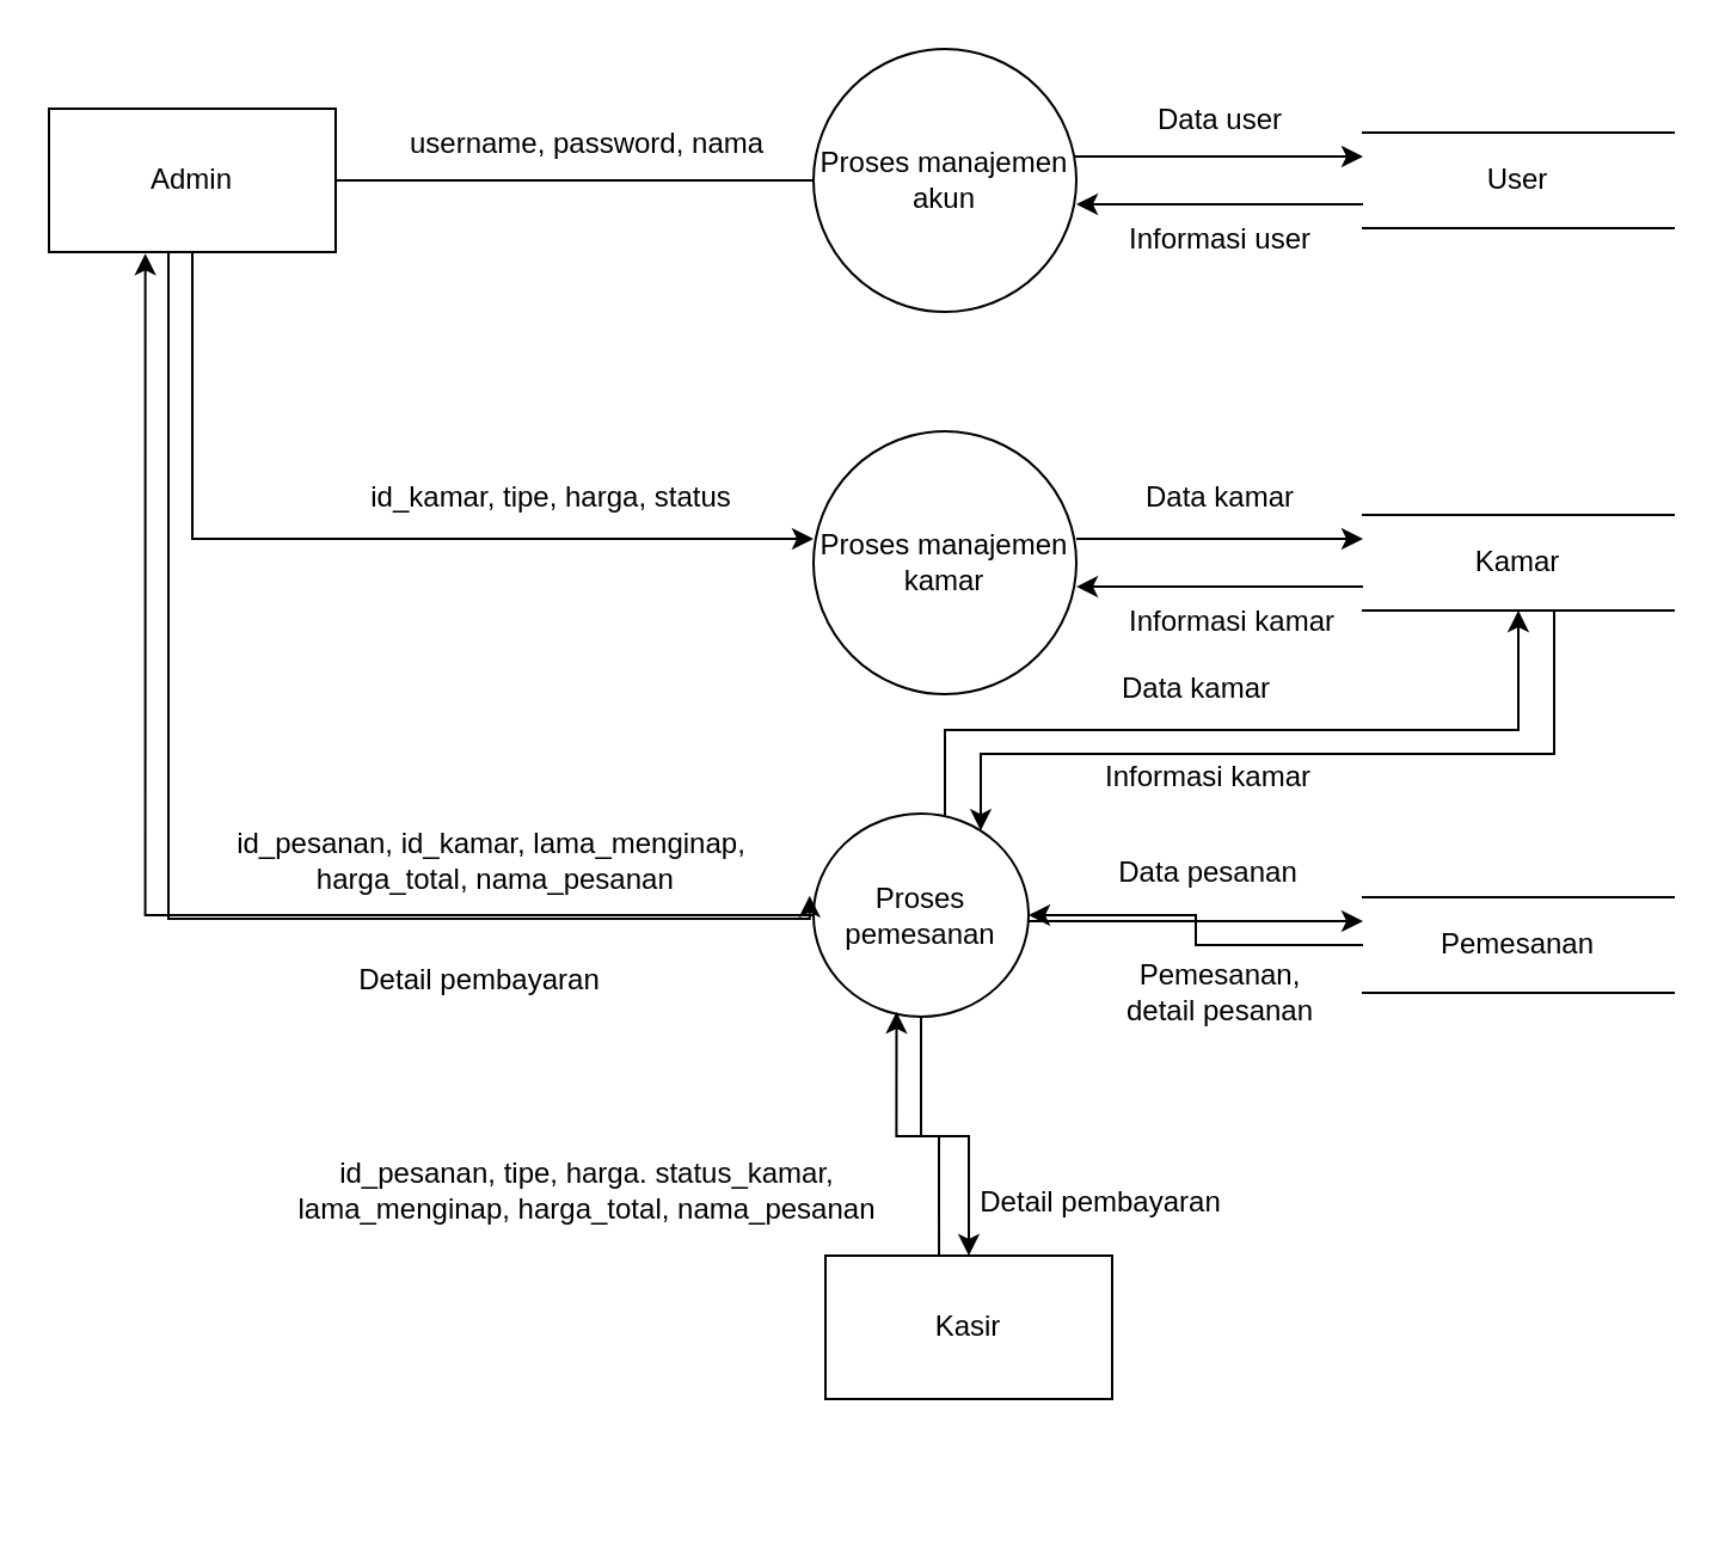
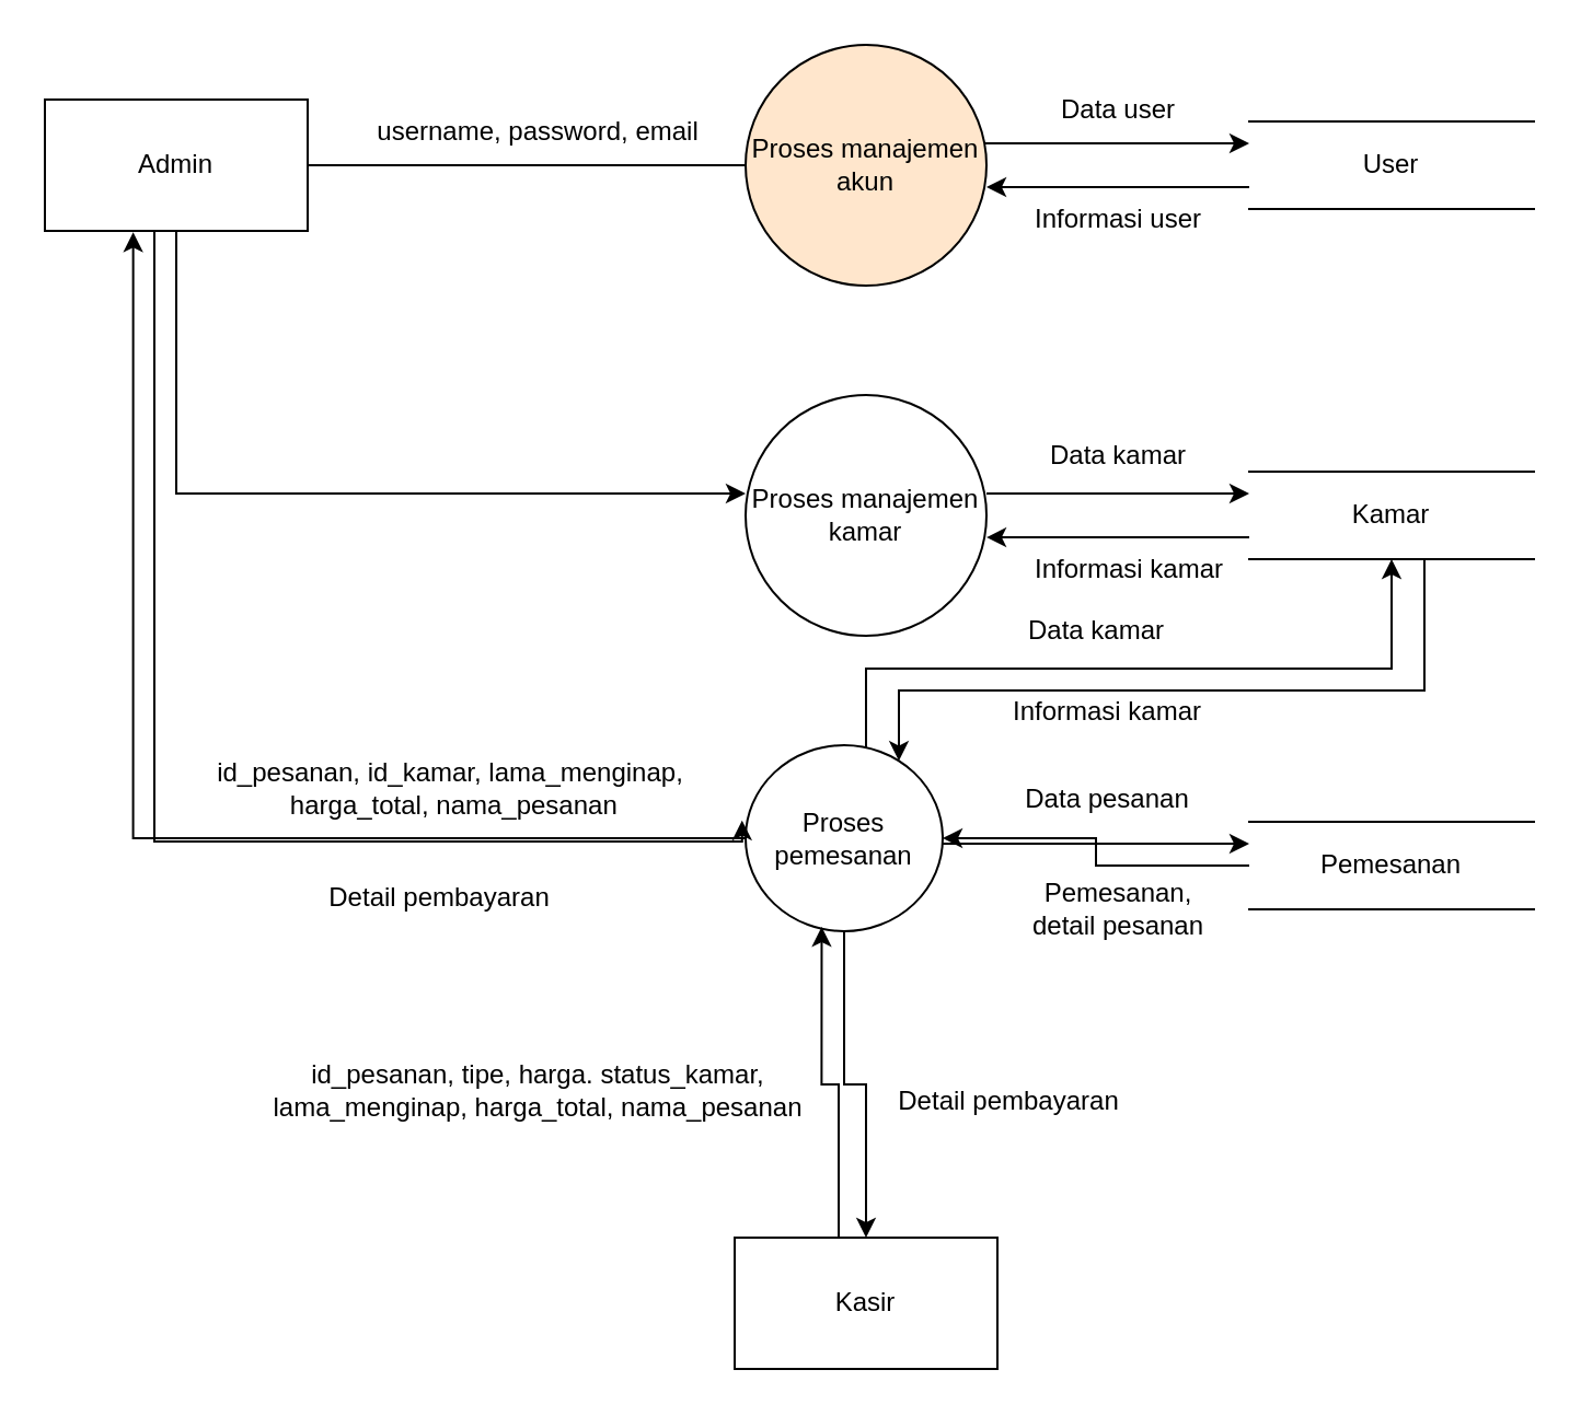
- <mxCell id="9" value="username, password, nama" style="text;html=1;align=center;verticalAlign=middle;resizable=0;points=[];autosize=1;strokeColor=none;fillColor=none;" vertex="1" parent="1"><mxGeometry x="160" y="45" width="170" height="30" as="geometry" /></mxCell>
+ <mxCell id="9" value="username, password, email" style="text;html=1;align=center;verticalAlign=middle;resizable=0;points=[];autosize=1;strokeColor=none;fillColor=none;" vertex="1" parent="1"><mxGeometry x="160" y="45" width="170" height="30" as="geometry" /></mxCell>
- <mxCell id="5" value="Proses manajemen akun" style="ellipse;whiteSpace=wrap;html=1;aspect=fixed;" vertex="1" parent="1"><mxGeometry x="340" y="20" width="110" height="110" as="geometry" /></mxCell>
+ <mxCell id="5" value="Proses manajemen akun" style="ellipse;whiteSpace=wrap;html=1;aspect=fixed;fillColor=#ffe6cc;" vertex="1" parent="1"><mxGeometry x="340" y="20" width="110" height="110" as="geometry" /></mxCell>
- <mxCell id="19" value="id_kamar, tipe, harga, status" style="text;html=1;align=center;verticalAlign=middle;resizable=0;points=[];autosize=1;strokeColor=none;fillColor=none;" vertex="1" parent="1"><mxGeometry x="145" y="193" width="170" height="30" as="geometry" /></mxCell>
- <mxCell id="33" value="Kasir" style="rounded=0;whiteSpace=wrap;html=1;" vertex="1" parent="1"><mxGeometry x="345" y="525" width="120" height="60" as="geometry" /></mxCell>
+ <mxCell id="33" value="Kasir" style="rounded=0;whiteSpace=wrap;html=1;" vertex="1" parent="1"><mxGeometry x="335" y="565" width="120" height="60" as="geometry" /></mxCell>
